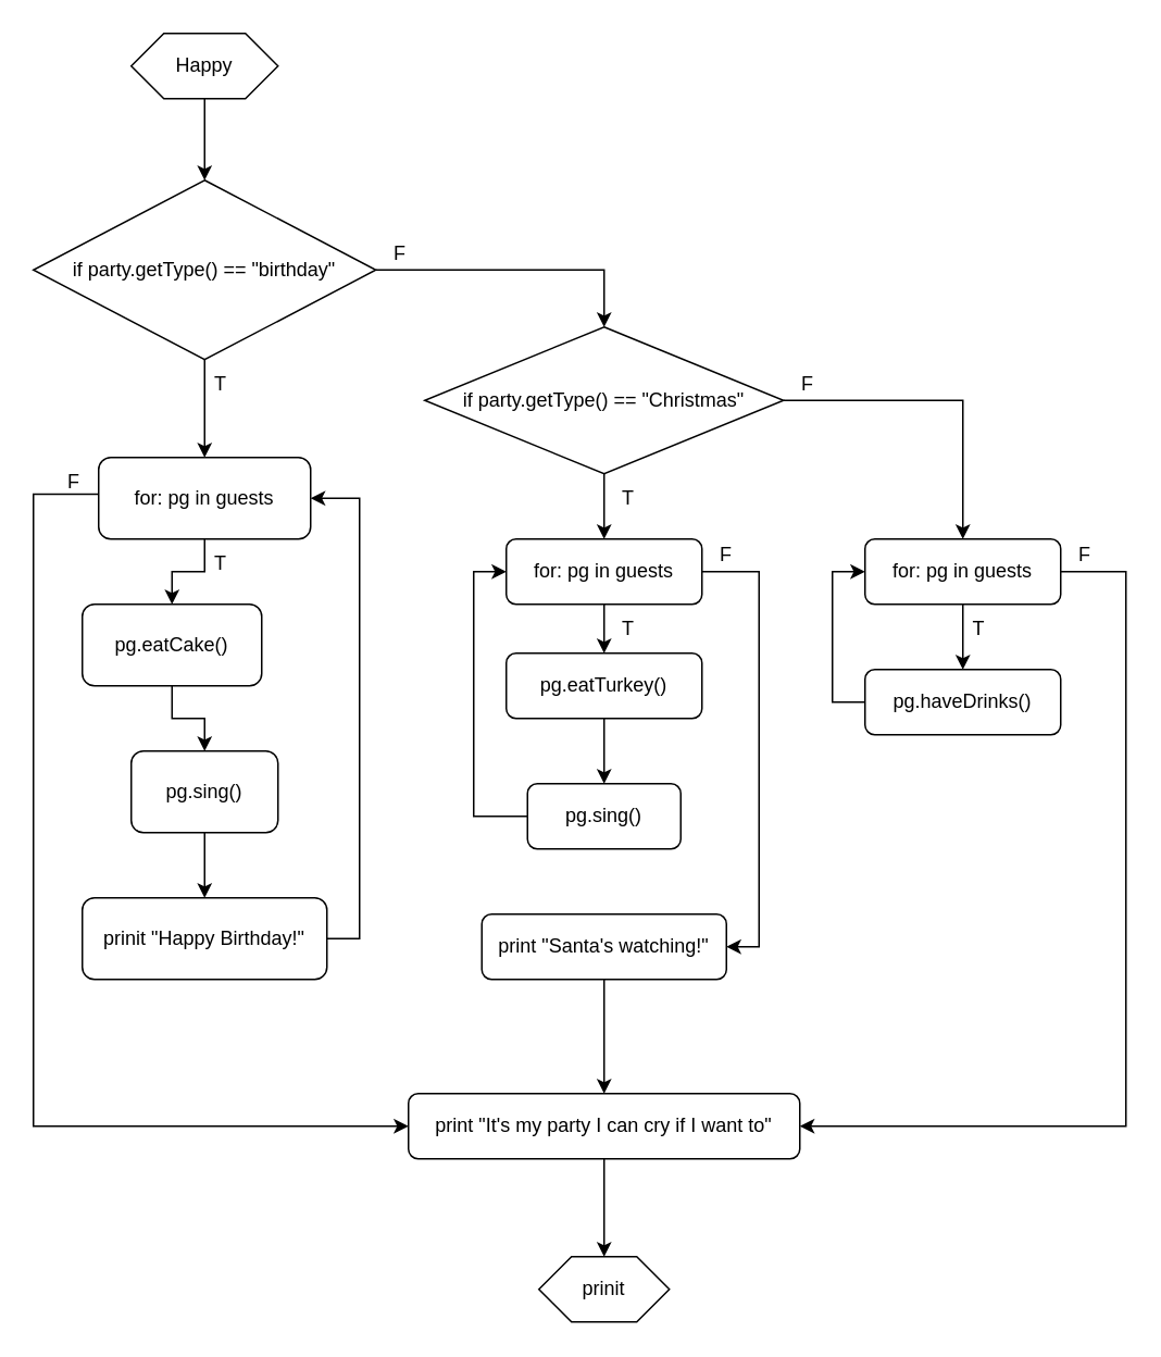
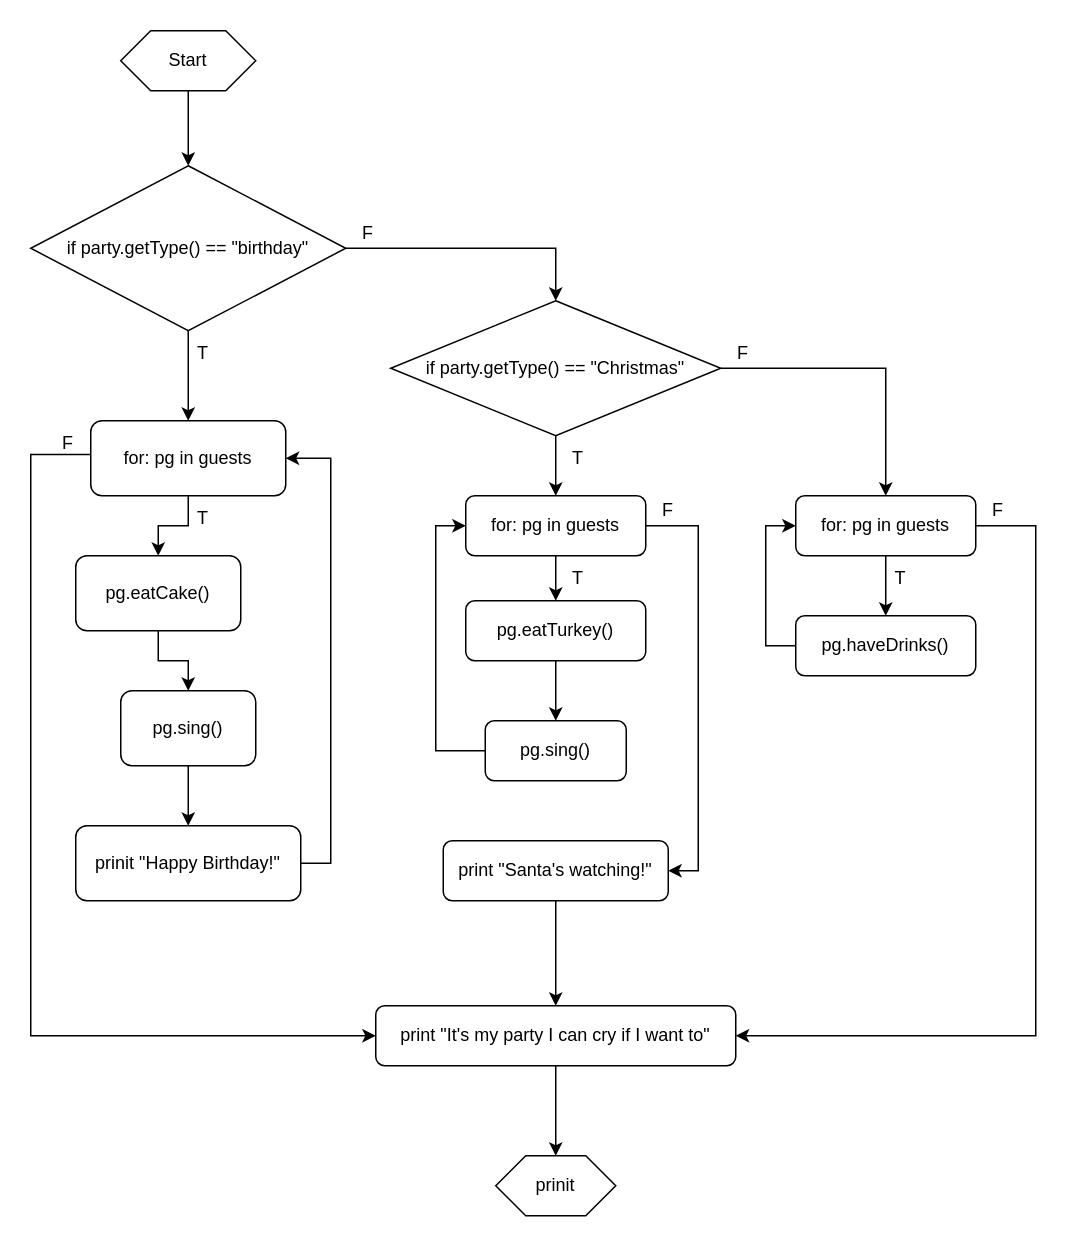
- <mxCell id="3" value="Happy" style="shape=hexagon;perimeter=hexagonPerimeter2;whiteSpace=wrap;html=1;fixedSize=1;" vertex="1" parent="1"><mxGeometry x="80" y="20" width="90" height="40" as="geometry" /></mxCell>
+ <mxCell id="3" value="Start" style="shape=hexagon;perimeter=hexagonPerimeter2;whiteSpace=wrap;html=1;fixedSize=1;" vertex="1" parent="1"><mxGeometry x="80" y="20" width="90" height="40" as="geometry" /></mxCell>
